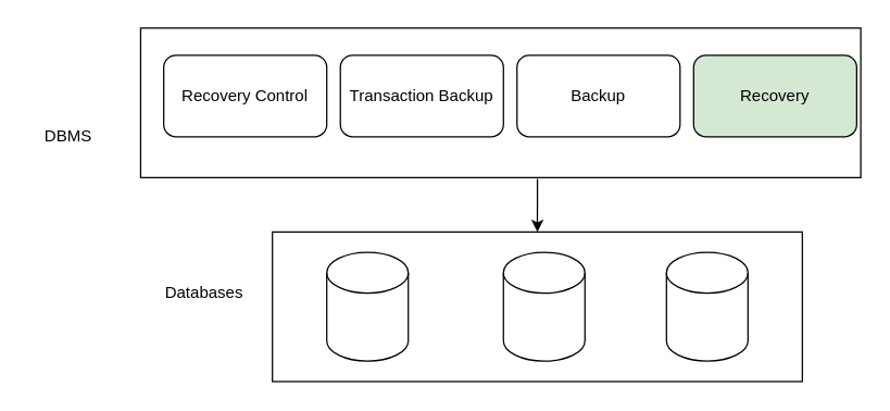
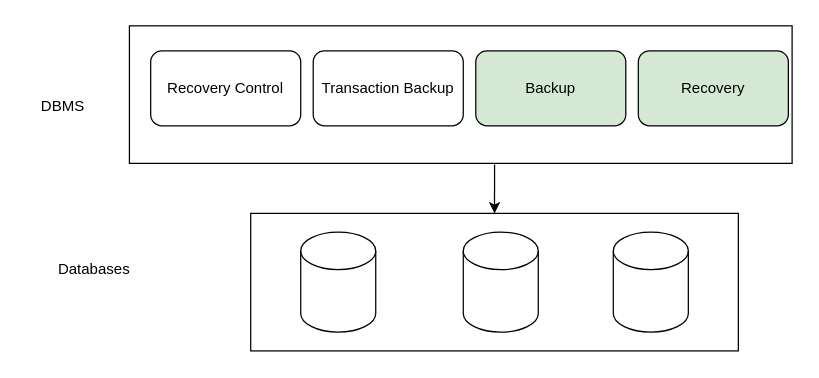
- <mxCell id="6" value="Backup" style="rounded=1;whiteSpace=wrap;html=1;" vertex="1" parent="1"><mxGeometry x="380" y="40" width="120" height="60" as="geometry" /></mxCell>
+ <mxCell id="6" value="Backup" style="rounded=1;whiteSpace=wrap;html=1;fillColor=#d5e8d4;" vertex="1" parent="1"><mxGeometry x="380" y="40" width="120" height="60" as="geometry" /></mxCell>
- <mxCell id="12" value="DBMS" style="text;html=1;strokeColor=none;fillColor=none;align=center;verticalAlign=middle;whiteSpace=wrap;rounded=0;" vertex="1" parent="1"><mxGeometry x="20" y="85" width="60" height="30" as="geometry" /></mxCell>
+ <mxCell id="12" value="DBMS" style="text;html=1;strokeColor=none;fillColor=none;align=center;verticalAlign=middle;whiteSpace=wrap;rounded=0;" vertex="1" parent="1"><mxGeometry x="20" y="70" width="60" height="30" as="geometry" /></mxCell>
- <mxCell id="13" value="Databases" style="text;html=1;strokeColor=none;fillColor=none;align=center;verticalAlign=middle;whiteSpace=wrap;rounded=0;" vertex="1" parent="1"><mxGeometry x="120" y="200" width="60" height="30" as="geometry" /></mxCell>
+ <mxCell id="13" value="Databases" style="text;html=1;strokeColor=none;fillColor=none;align=center;verticalAlign=middle;whiteSpace=wrap;rounded=0;" vertex="1" parent="1"><mxGeometry x="45" y="200" width="60" height="30" as="geometry" /></mxCell>
